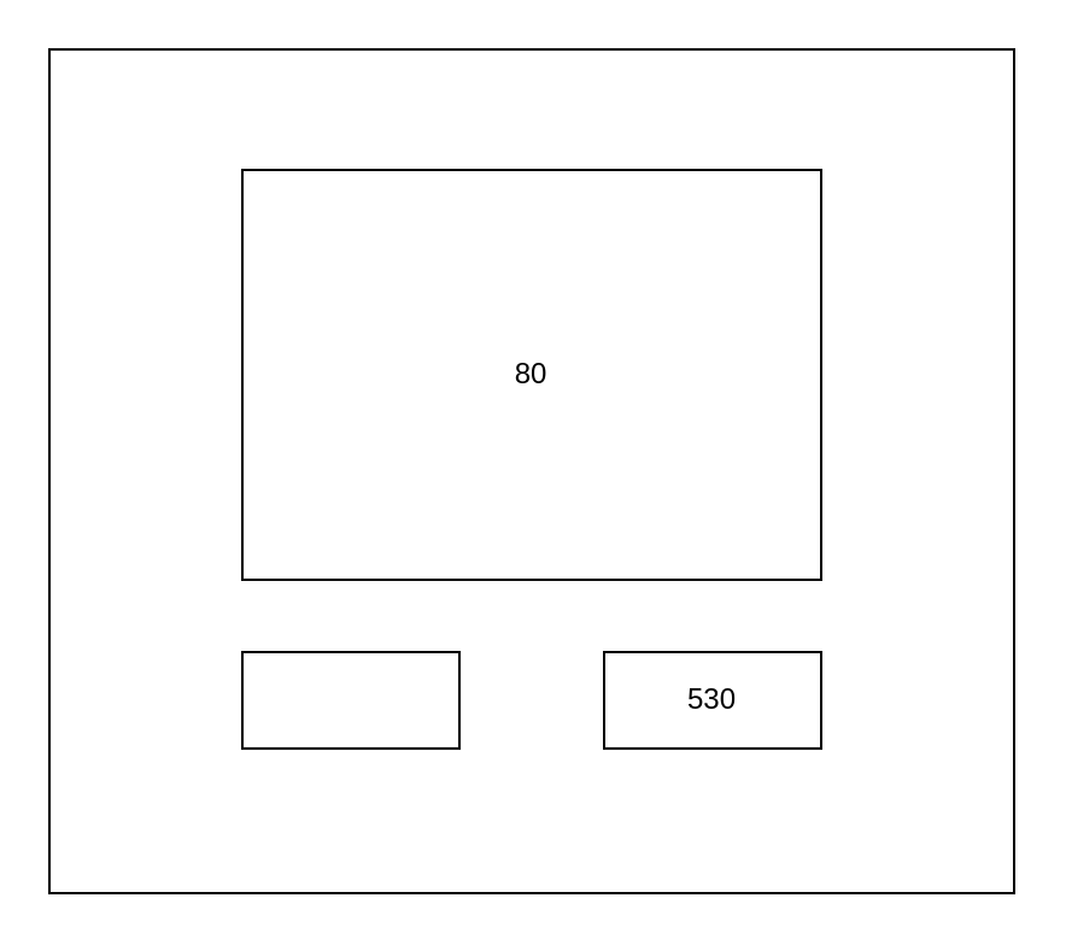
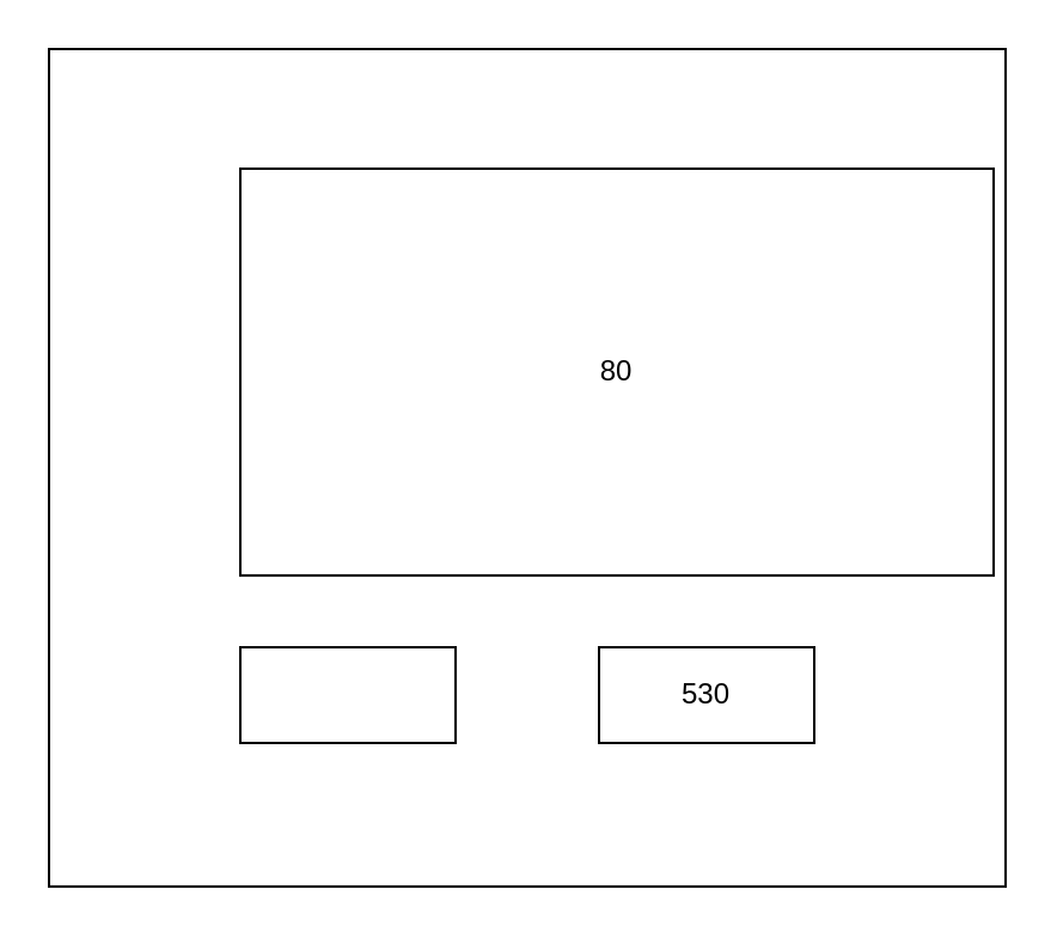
- <mxCell id="5" value="80" style="rounded=0;whiteSpace=wrap;html=1;" vertex="1" parent="1"><mxGeometry x="100" y="70" width="240" height="170" as="geometry" /></mxCell>
+ <mxCell id="5" value="80" style="rounded=0;whiteSpace=wrap;html=1;" vertex="1" parent="1"><mxGeometry x="100" y="70" width="315" height="170" as="geometry" /></mxCell>
